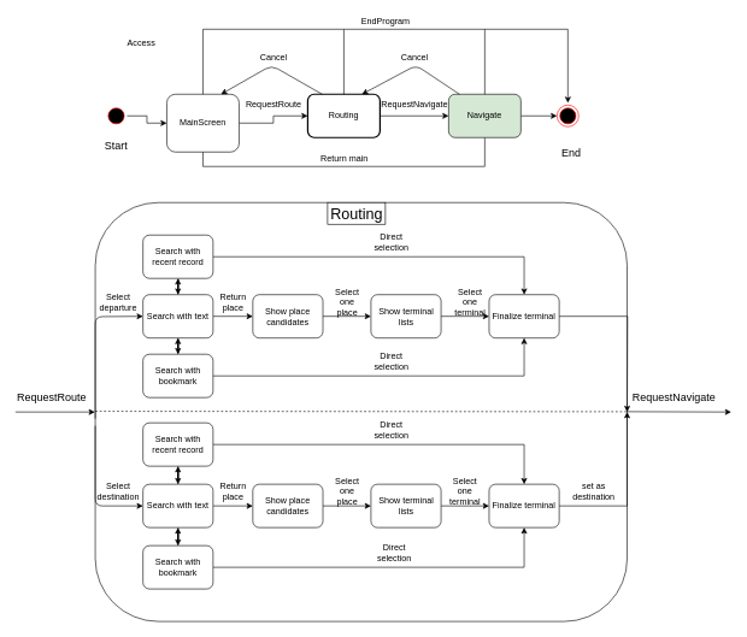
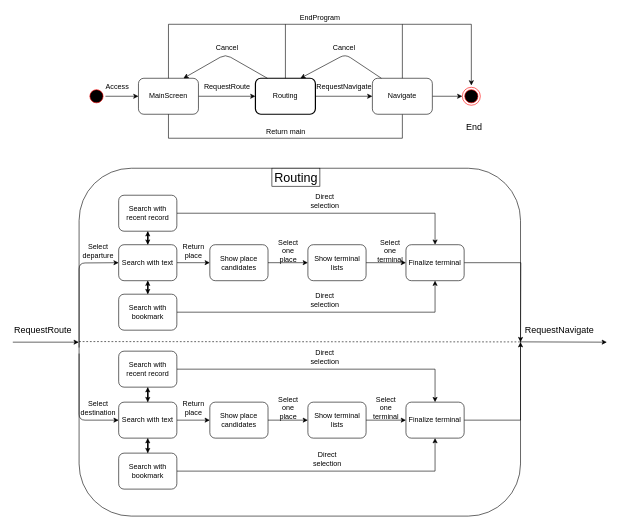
- <mxCell id="14" value="Access" style="text;html=1;strokeColor=none;fillColor=none;align=center;verticalAlign=middle;whiteSpace=wrap;rounded=0;" parent="1" vertex="1"><mxGeometry x="175" y="50" width="40" height="20" as="geometry" /></mxCell>
+ <mxCell id="14" value="Access" style="text;html=1;strokeColor=none;fillColor=none;align=center;verticalAlign=middle;whiteSpace=wrap;rounded=0;" parent="1" vertex="1"><mxGeometry x="175" y="135" width="40" height="20" as="geometry" /></mxCell>
- <mxCell id="11" value="Navigate" style="rounded=1;whiteSpace=wrap;html=1;fillColor=#d5e8d4;" parent="1" vertex="1"><mxGeometry x="620" y="130" width="100" height="60" as="geometry" /></mxCell>
+ <mxCell id="11" value="Navigate" style="rounded=1;whiteSpace=wrap;html=1;" parent="1" vertex="1"><mxGeometry x="620" y="130" width="100" height="60" as="geometry" /></mxCell>
- <mxCell id="6" value="MainScreen" style="rounded=1;whiteSpace=wrap;html=1;" parent="1" vertex="1"><mxGeometry x="230" y="130" width="100" height="80" as="geometry" /></mxCell>
+ <mxCell id="6" value="MainScreen" style="rounded=1;whiteSpace=wrap;html=1;" parent="1" vertex="1"><mxGeometry x="230" y="130" width="100" height="60" as="geometry" /></mxCell>
- <mxCell id="25" value="Start" style="text;html=1;strokeColor=none;fillColor=none;align=center;verticalAlign=middle;whiteSpace=wrap;rounded=0;fontSize=15;" parent="1" vertex="1"><mxGeometry x="140" y="190" width="40" height="20" as="geometry" /></mxCell>
- <mxCell id="82" value="set as destination" style="text;html=1;strokeColor=none;fillColor=none;align=center;verticalAlign=middle;whiteSpace=wrap;rounded=0;" vertex="1" parent="1"><mxGeometry x="801" y="670" width="40" height="20" as="geometry" /></mxCell>
